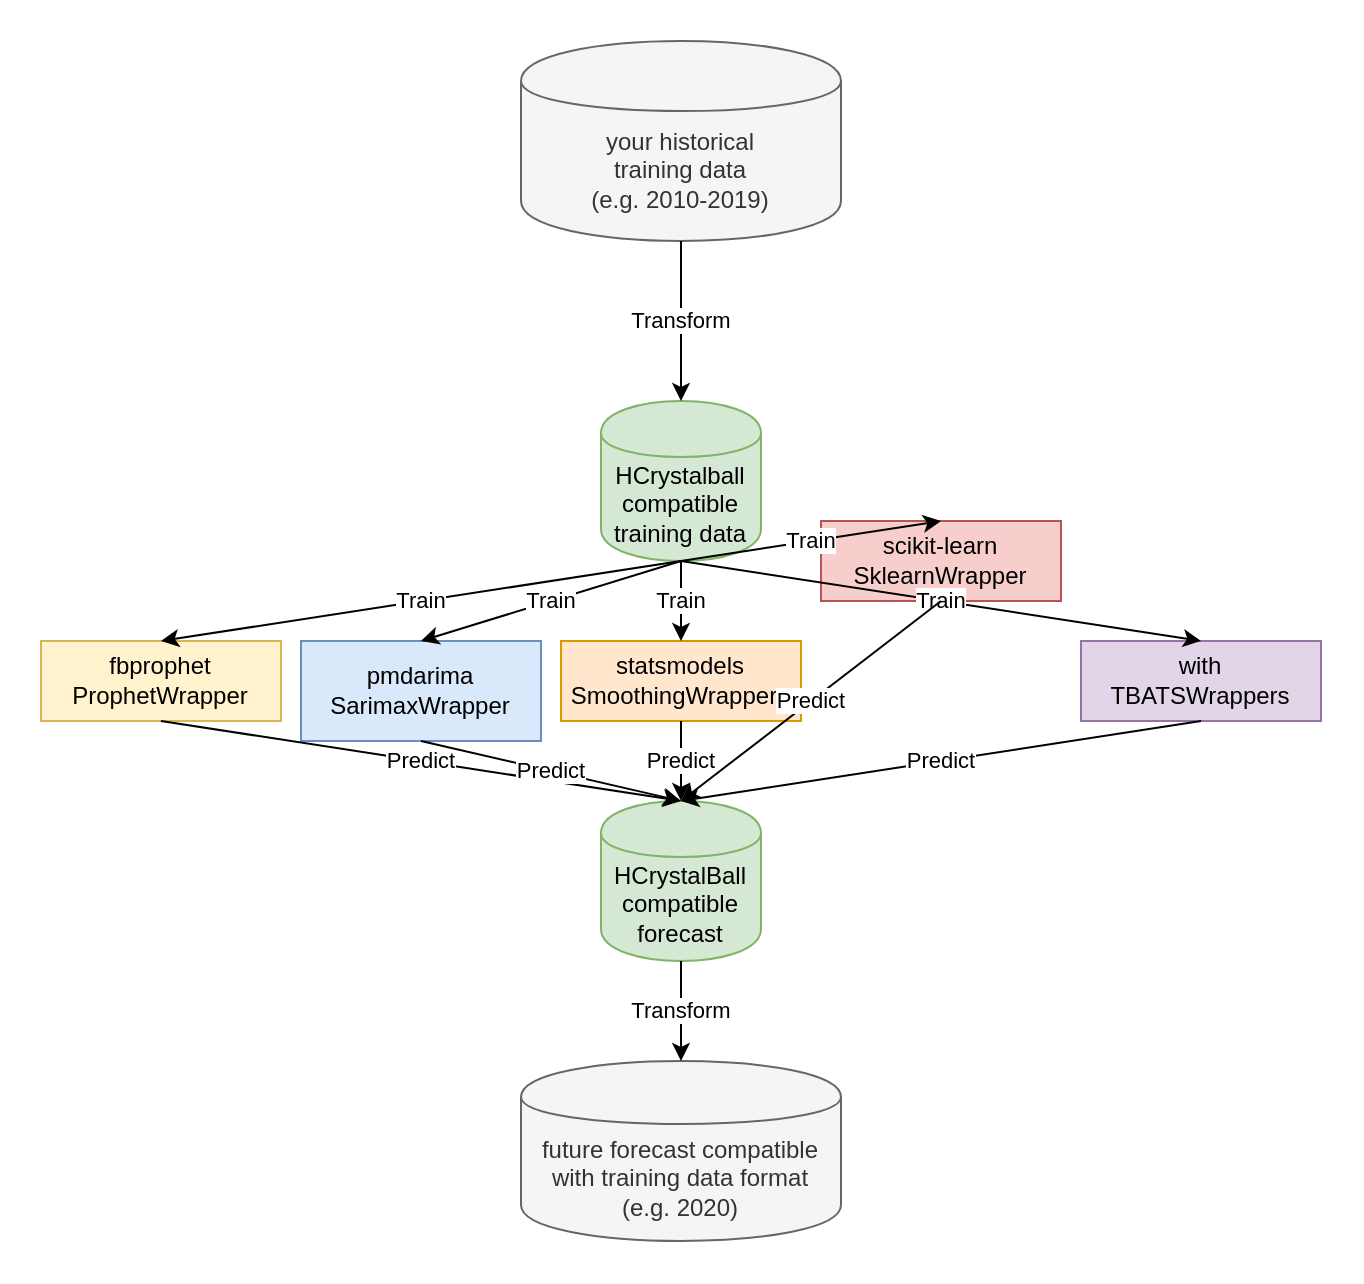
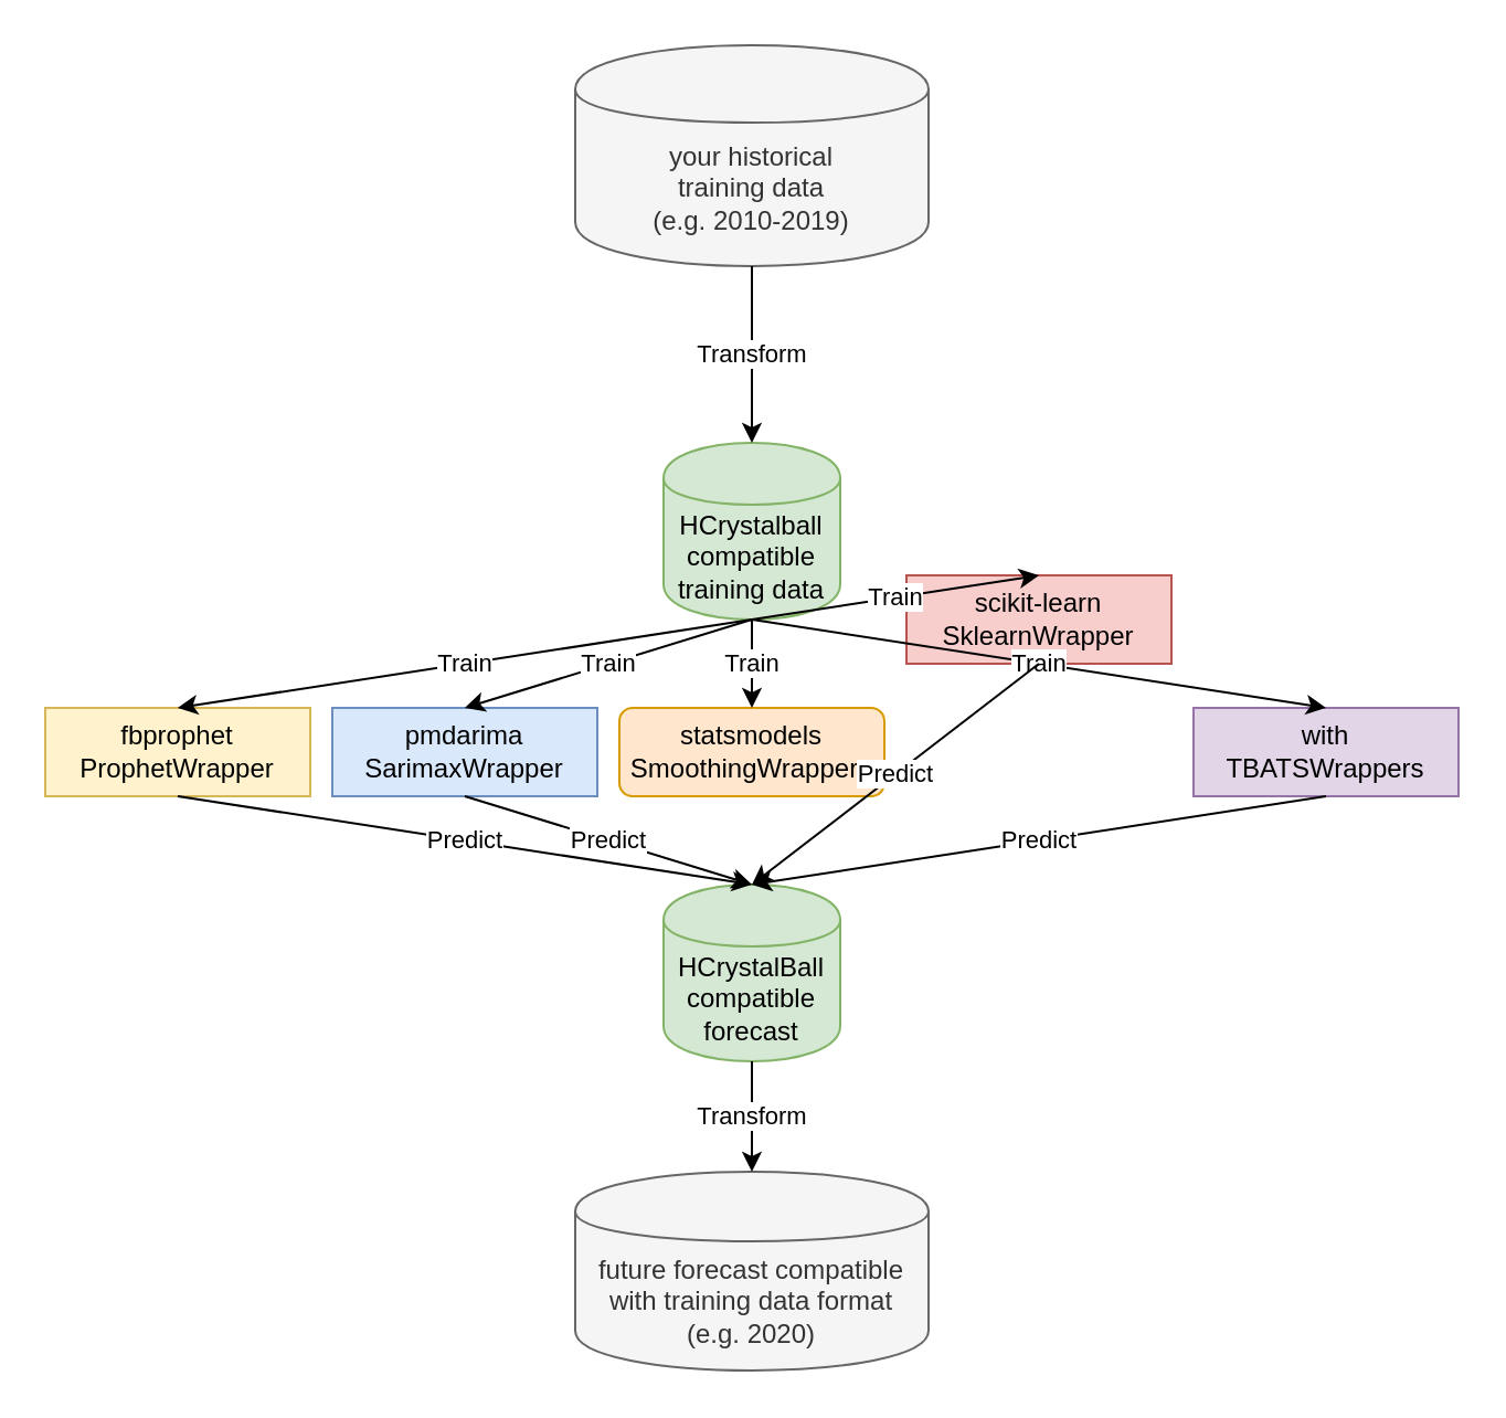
- <mxCell id="4" value="statsmodels&lt;br&gt;SmoothingWrappers" style="rounded=0;whiteSpace=wrap;html=1;fillColor=#ffe6cc;strokeColor=#d79b00;" vertex="1" parent="1"><mxGeometry x="280" y="320" width="120" height="40" as="geometry" /></mxCell>
+ <mxCell id="4" value="statsmodels&lt;br&gt;SmoothingWrappers" style="whiteSpace=wrap;html=1;fillColor=#ffe6cc;strokeColor=#d79b00;rounded=1;" vertex="1" parent="1"><mxGeometry x="280" y="320" width="120" height="40" as="geometry" /></mxCell>
- <mxCell id="3" value="pmdarima&lt;br&gt;SarimaxWrapper" style="rounded=0;whiteSpace=wrap;html=1;fillColor=#dae8fc;strokeColor=#6c8ebf;" vertex="1" parent="1"><mxGeometry x="150" y="320" width="120" height="50" as="geometry" /></mxCell>
+ <mxCell id="3" value="pmdarima&lt;br&gt;SarimaxWrapper" style="rounded=0;whiteSpace=wrap;html=1;fillColor=#dae8fc;strokeColor=#6c8ebf;" vertex="1" parent="1"><mxGeometry x="150" y="320" width="120" height="40" as="geometry" /></mxCell>
- <mxCell id="18" value="Predict" style="endArrow=classic;html=1;exitX=0.5;exitY=1;exitDx=0;exitDy=0;entryX=0.5;entryY=0;entryDx=0;entryDy=0;" edge="1" parent="1" source="4" target="15"><mxGeometry width="50" height="50" relative="1" as="geometry"><mxPoint x="220" y="370" as="sourcePoint" /><mxPoint x="220" y="410" as="targetPoint" /></mxGeometry></mxCell>
